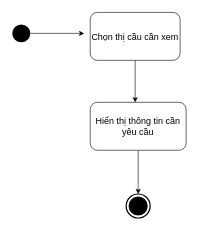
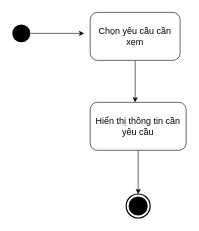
- <mxCell id="6" value="Chọn thị cầu cần xem" style="shape=rect;html=1;rounded=1;whiteSpace=wrap;align=center;fontSize=15;" vertex="1" parent="1"><mxGeometry x="150" y="20" width="150" height="80" as="geometry" /></mxCell>
+ <mxCell id="6" value="Chọn yêu cầu cần xem" style="shape=rect;html=1;rounded=1;whiteSpace=wrap;align=center;fontSize=15;" vertex="1" parent="1"><mxGeometry x="150" y="20" width="150" height="80" as="geometry" /></mxCell>
